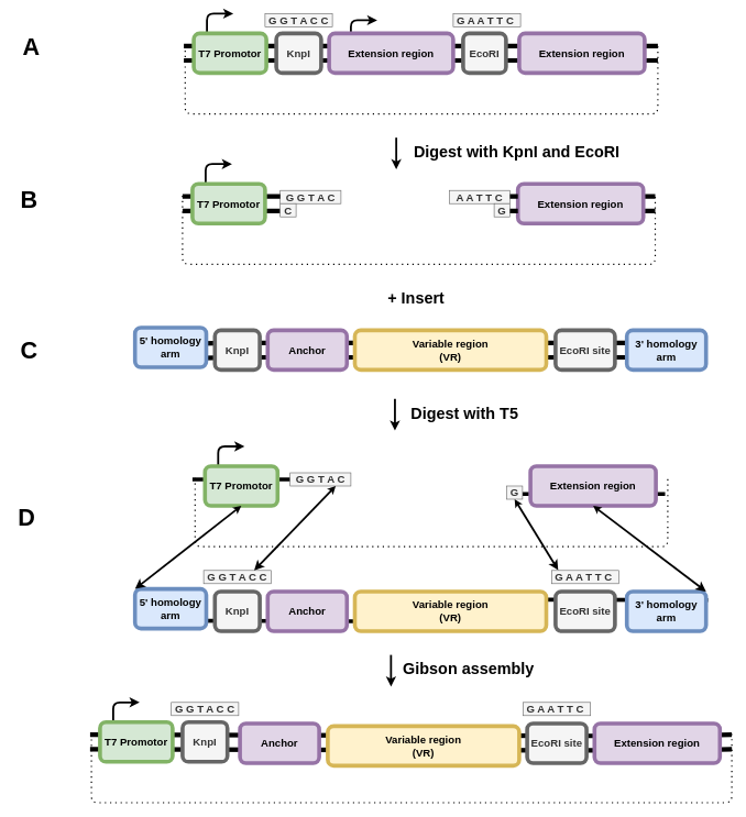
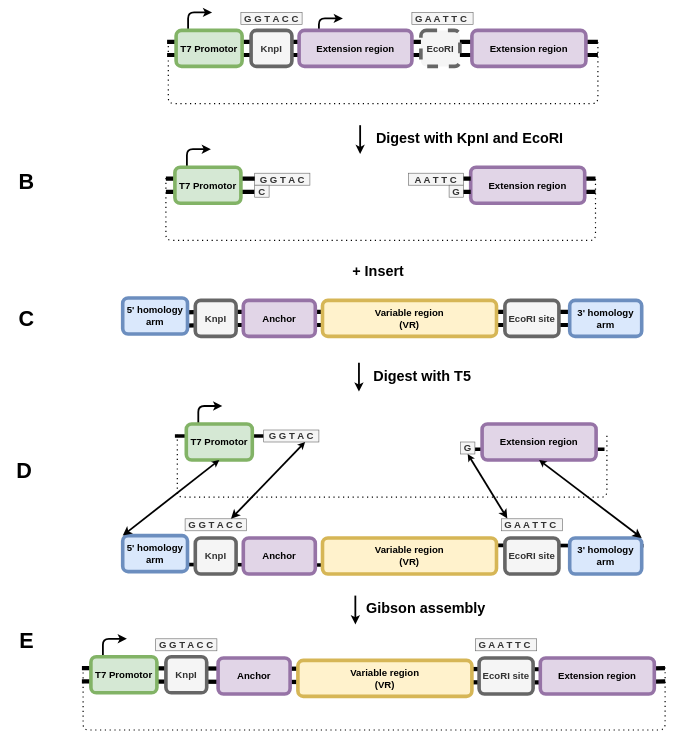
- <mxCell id="75" value="&lt;b&gt;&lt;font style=&quot;font-size: 36px&quot;&gt;A&lt;/font&gt;&lt;/b&gt;" style="text;html=1;strokeColor=none;fillColor=none;align=center;verticalAlign=middle;whiteSpace=wrap;rounded=0;fontSize=24;" vertex="1" parent="1"><mxGeometry x="27" y="60" width="40" height="20" as="geometry" /></mxCell>
- <mxCell id="16" value="EcoRI" style="rounded=1;whiteSpace=wrap;html=1;fillColor=#f5f5f5;strokeColor=#666666;fontStyle=1;fontSize=16;fontColor=#333333;strokeWidth=6;" vertex="1" parent="1"><mxGeometry x="701" y="50" width="65" height="60" as="geometry" /></mxCell>
+ <mxCell id="16" value="EcoRI" style="rounded=1;whiteSpace=wrap;html=1;fillColor=#f5f5f5;strokeColor=#666666;fontStyle=1;fontSize=16;fontColor=#333333;strokeWidth=6;dashed=1;" vertex="1" parent="1"><mxGeometry x="701" y="50" width="65" height="60" as="geometry" /></mxCell>
+ <mxCell id="79" value="&lt;span style=&quot;font-size: 36px&quot;&gt;&lt;b&gt;E&lt;/b&gt;&lt;/span&gt;" style="text;html=1;strokeColor=none;fillColor=none;align=center;verticalAlign=middle;whiteSpace=wrap;rounded=0;fontSize=24;" vertex="1" parent="1"><mxGeometry x="24" y="1056" width="40" height="20" as="geometry" /></mxCell>
